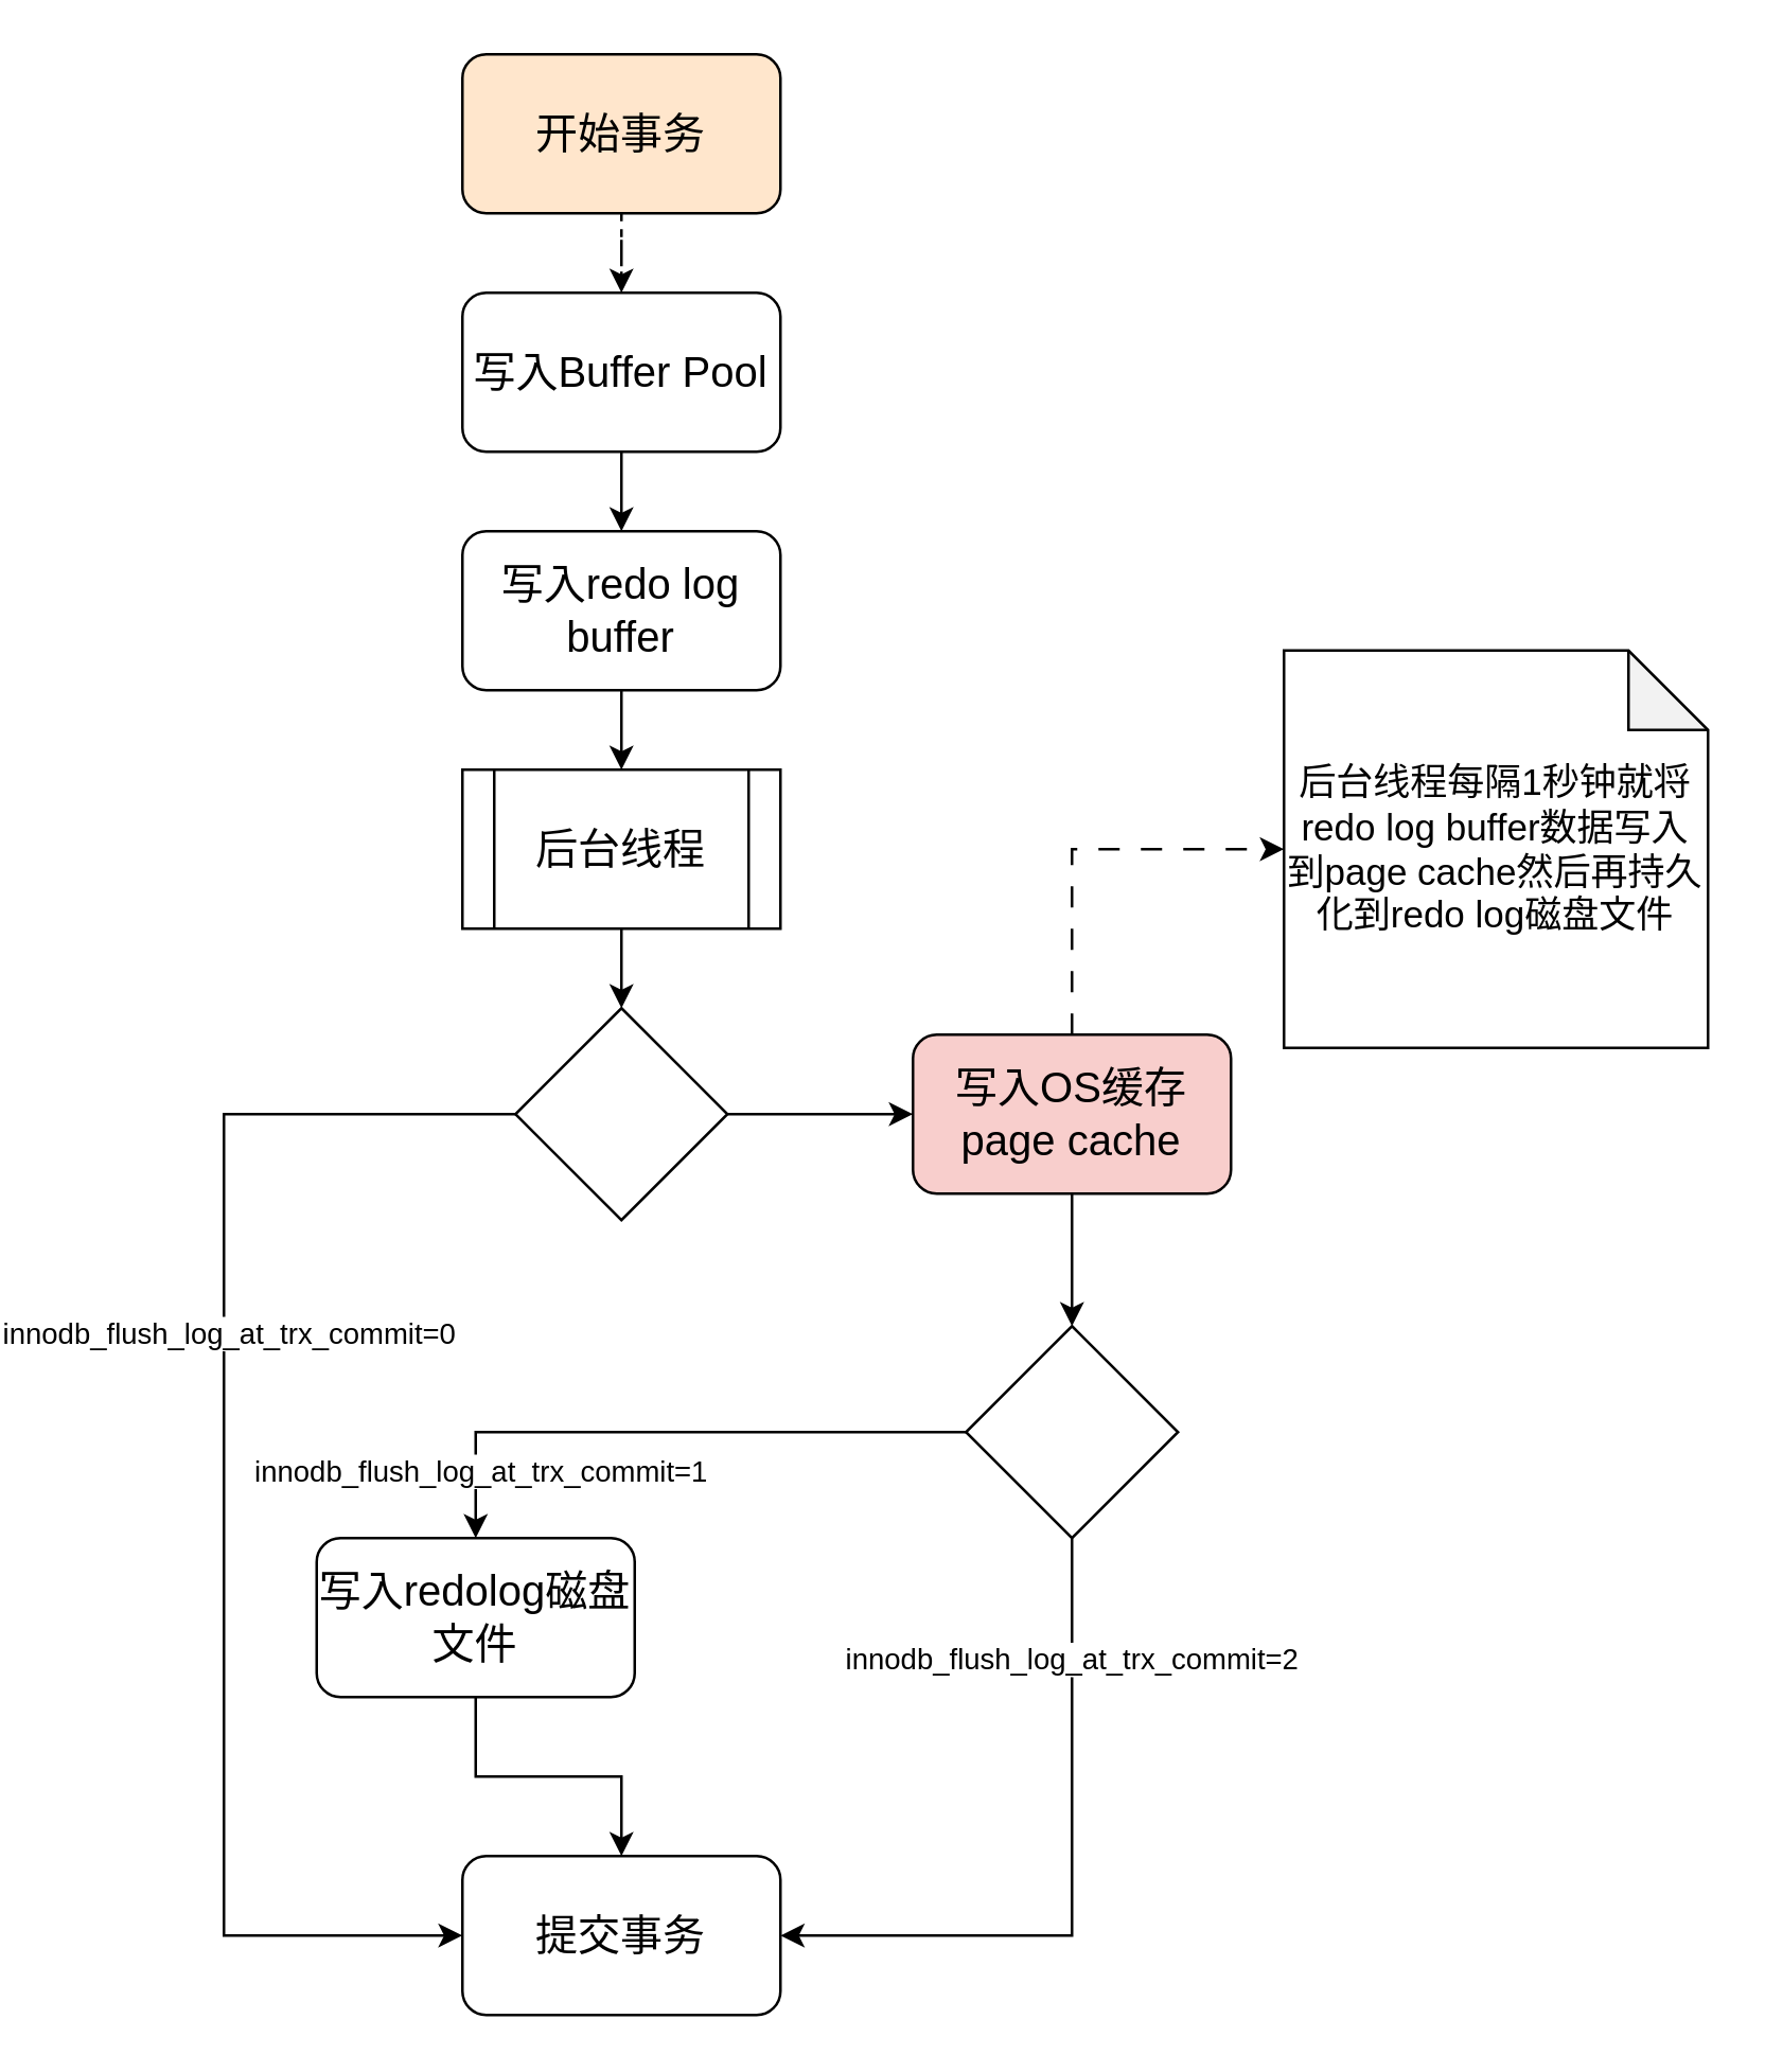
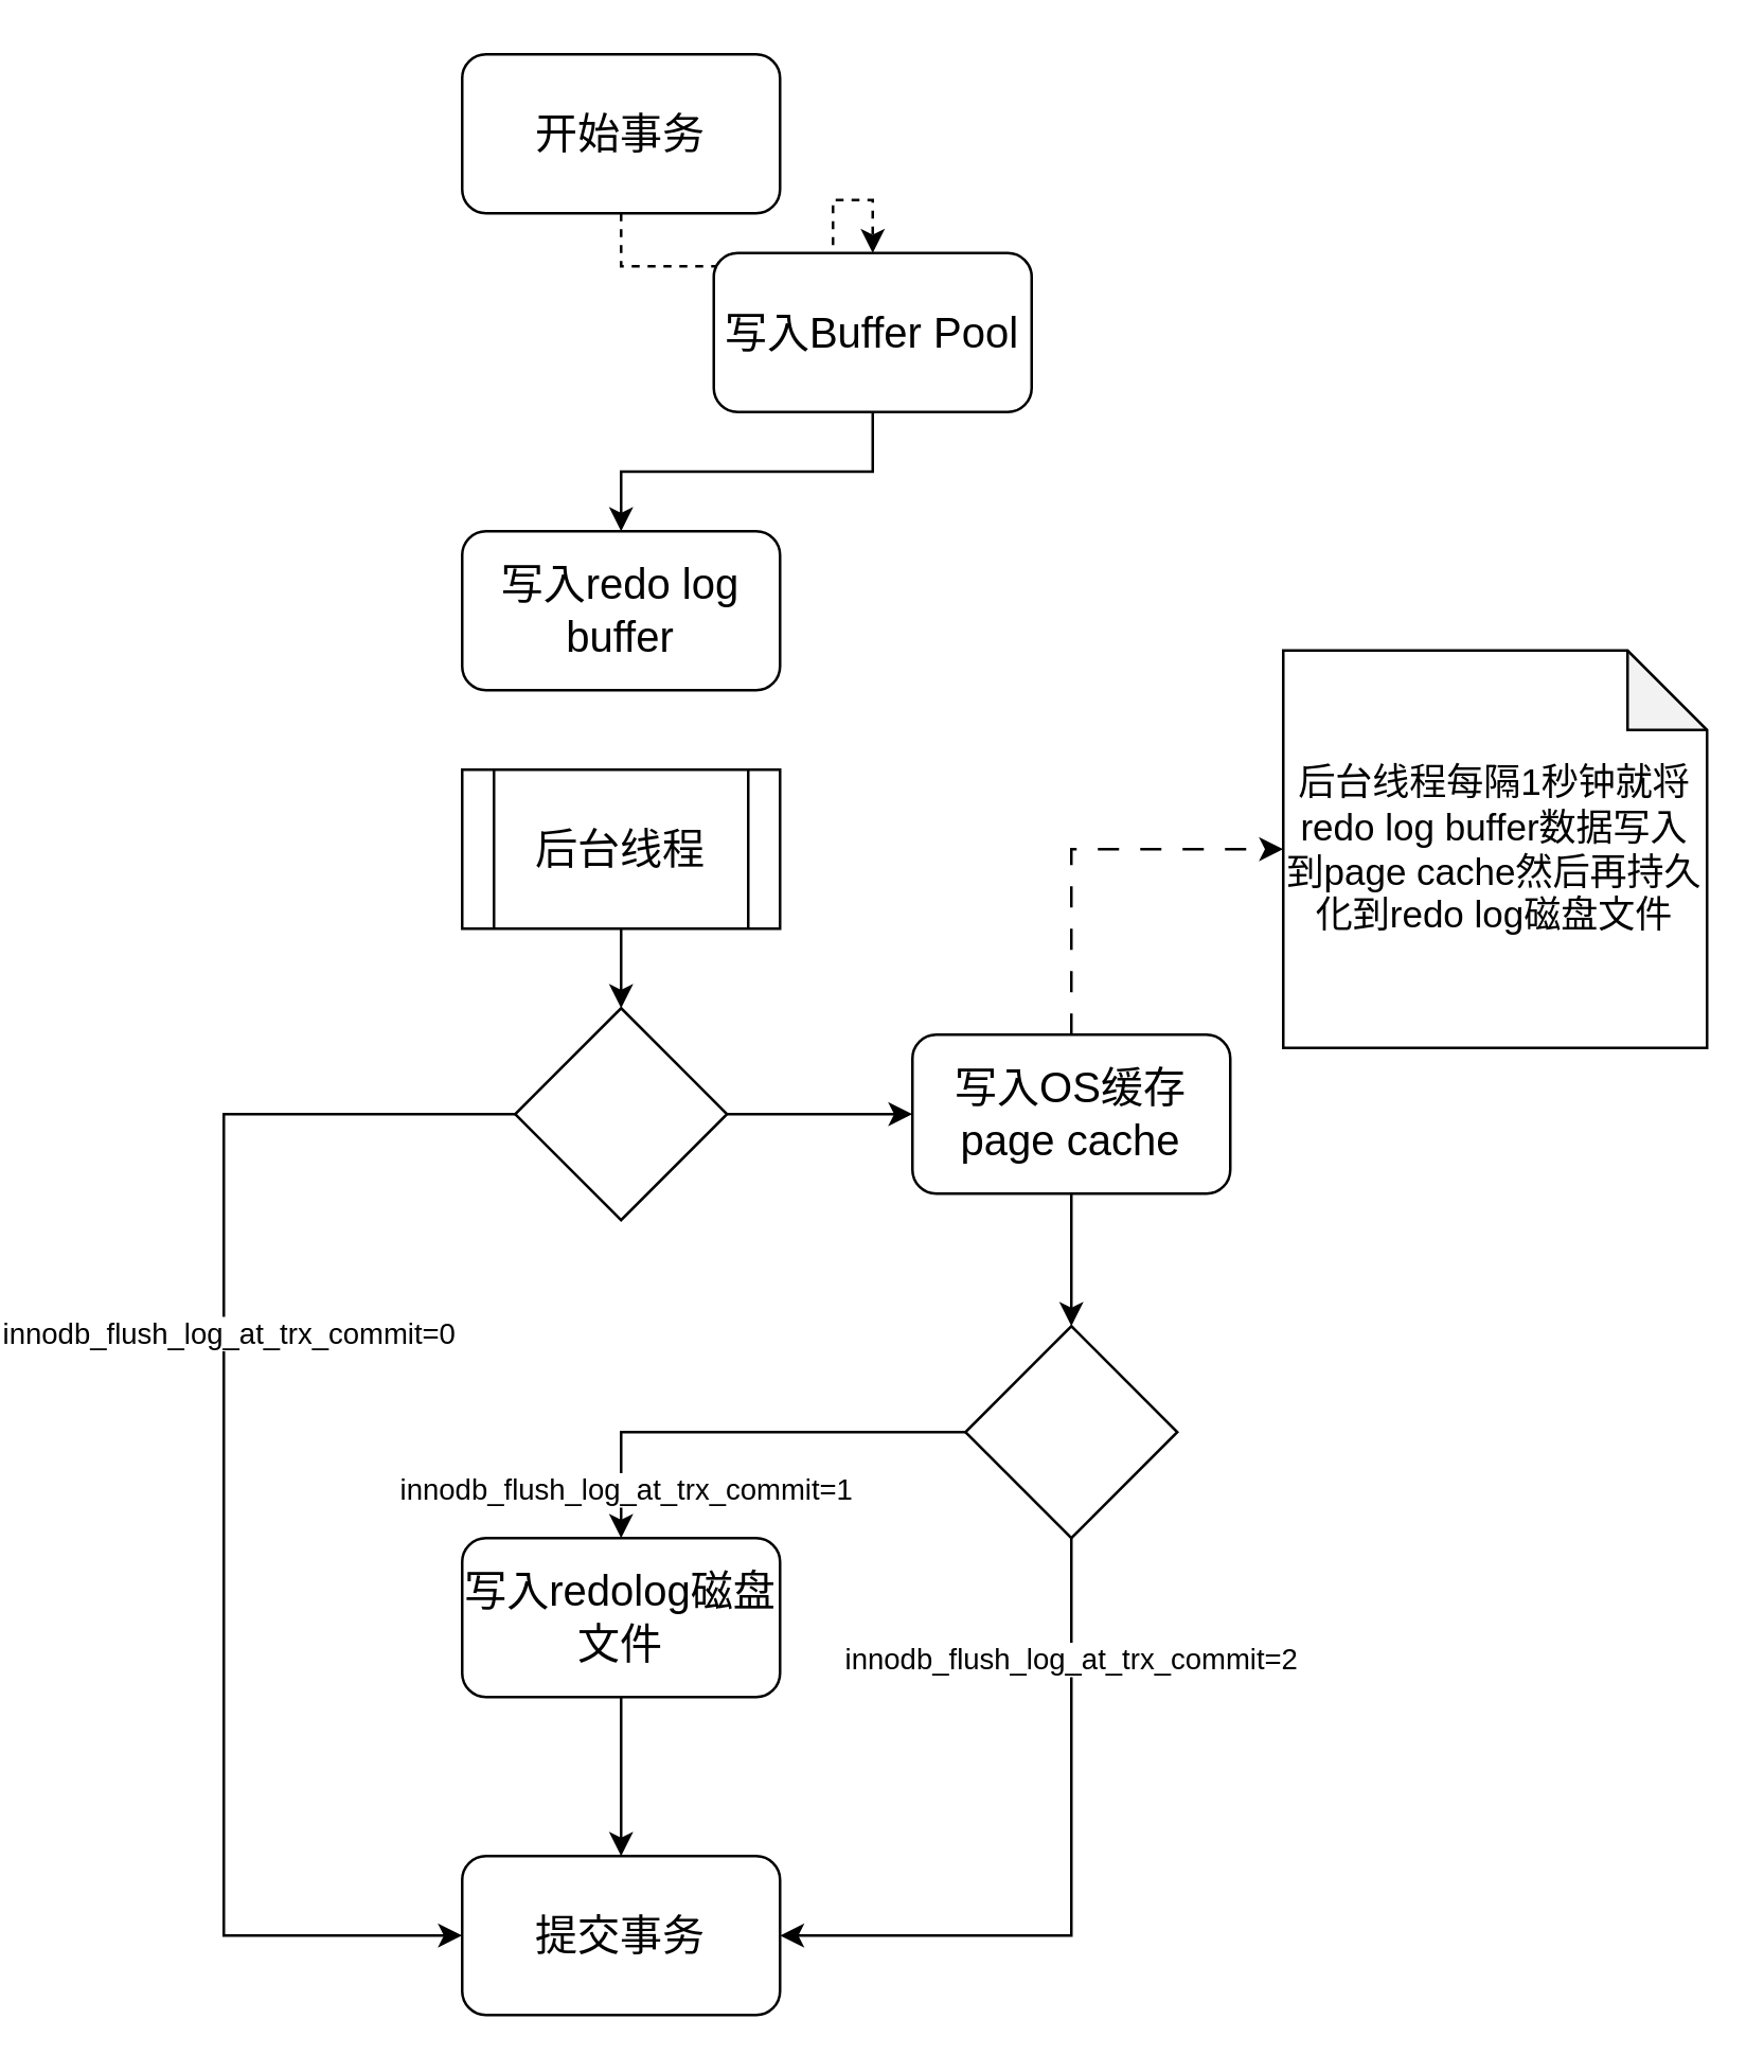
- <mxCell id="3" value="&lt;font style=&quot;font-size: 16px;&quot;&gt;开始事务&lt;/font&gt;" style="rounded=1;whiteSpace=wrap;html=1;fillColor=#ffe6cc;" vertex="1" parent="1"><mxGeometry x="110" y="20" width="120" height="60" as="geometry" /></mxCell>
+ <mxCell id="3" value="&lt;font style=&quot;font-size: 16px;&quot;&gt;开始事务&lt;/font&gt;" style="rounded=1;whiteSpace=wrap;html=1;" vertex="1" parent="1"><mxGeometry x="110" y="20" width="120" height="60" as="geometry" /></mxCell>
- <mxCell id="5" value="&lt;span style=&quot;font-size: 16px;&quot;&gt;写入Buffer Pool&lt;/span&gt;" style="rounded=1;whiteSpace=wrap;html=1;" vertex="1" parent="1"><mxGeometry x="110" y="110" width="120" height="60" as="geometry" /></mxCell>
+ <mxCell id="5" value="&lt;span style=&quot;font-size: 16px;&quot;&gt;写入Buffer Pool&lt;/span&gt;" style="rounded=1;whiteSpace=wrap;html=1;" vertex="1" parent="1"><mxGeometry x="205" y="95" width="120" height="60" as="geometry" /></mxCell>
- <mxCell id="6" style="edgeStyle=orthogonalEdgeStyle;rounded=0;orthogonalLoop=1;jettySize=auto;html=1;exitX=0.5;exitY=1;exitDx=0;exitDy=0;entryX=0.5;entryY=0;entryDx=0;entryDy=0;" edge="1" parent="1" source="7" target="9"><mxGeometry relative="1" as="geometry" /></mxCell>
- <mxCell id="15" value="&lt;span style=&quot;font-size: 16px;&quot;&gt;写入OS缓存page cache&lt;/span&gt;" style="rounded=1;whiteSpace=wrap;html=1;fillColor=#f8cecc;" vertex="1" parent="1"><mxGeometry x="280" y="390" width="120" height="60" as="geometry" /></mxCell>
+ <mxCell id="15" value="&lt;span style=&quot;font-size: 16px;&quot;&gt;写入OS缓存page cache&lt;/span&gt;" style="rounded=1;whiteSpace=wrap;html=1;" vertex="1" parent="1"><mxGeometry x="280" y="390" width="120" height="60" as="geometry" /></mxCell>
- <mxCell id="17" value="&lt;span style=&quot;font-size: 16px;&quot;&gt;写入redolog磁盘文件&lt;/span&gt;" style="rounded=1;whiteSpace=wrap;html=1;" vertex="1" parent="1"><mxGeometry x="55" y="580" width="120" height="60" as="geometry" /></mxCell>
+ <mxCell id="17" value="&lt;span style=&quot;font-size: 16px;&quot;&gt;写入redolog磁盘文件&lt;/span&gt;" style="rounded=1;whiteSpace=wrap;html=1;" vertex="1" parent="1"><mxGeometry x="110" y="580" width="120" height="60" as="geometry" /></mxCell>
